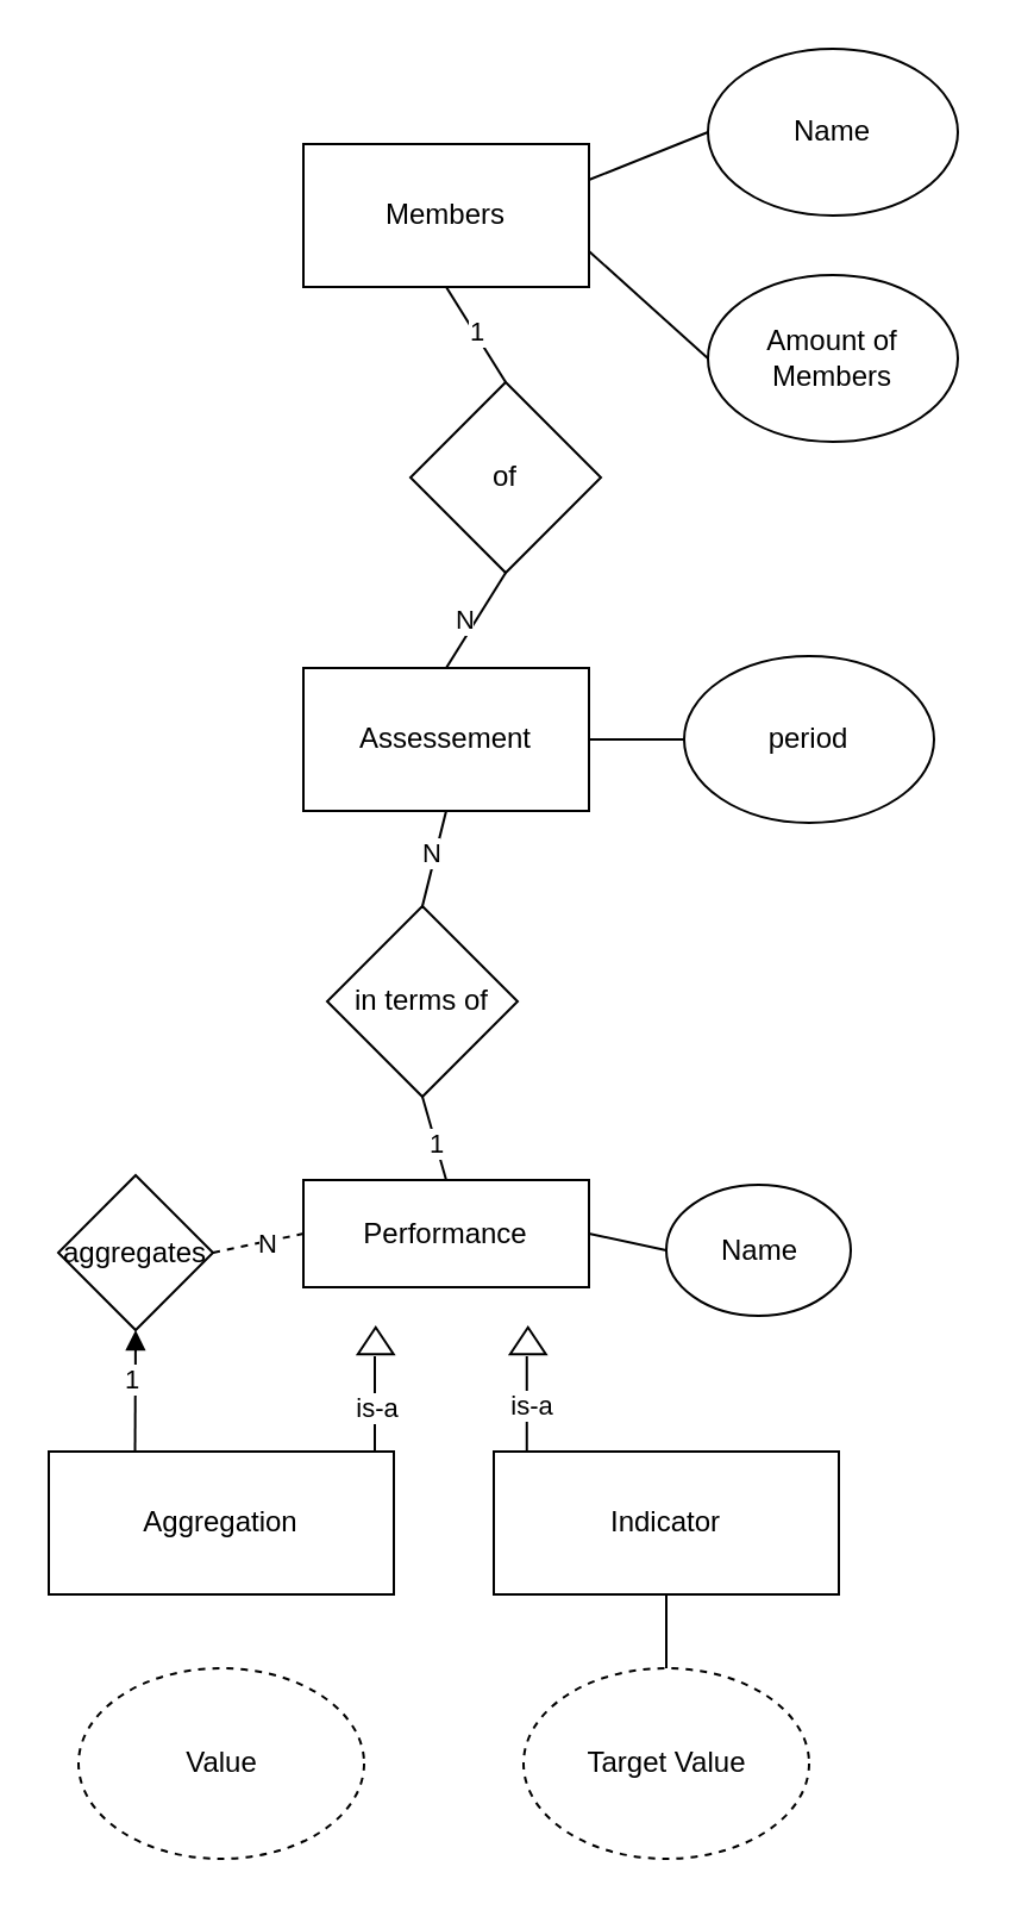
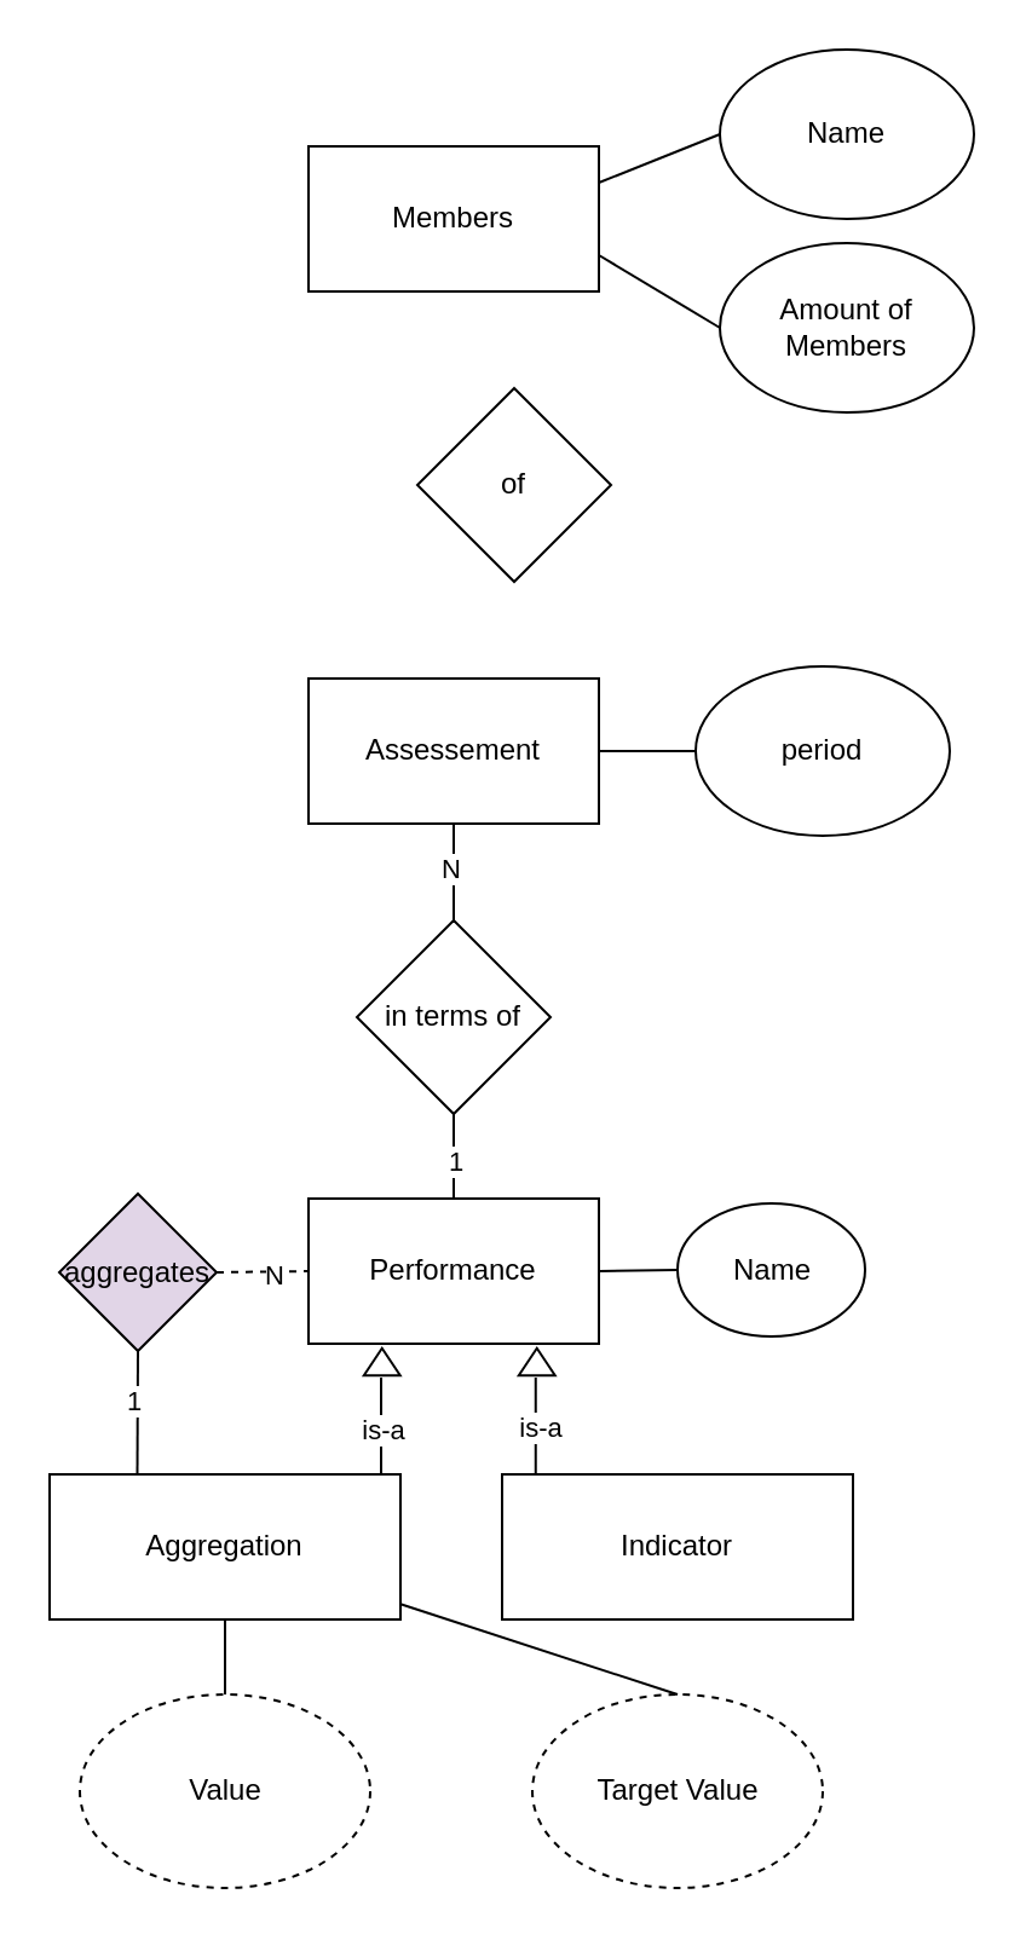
- <mxCell id="4" value="" style="endArrow=none;html=1;rounded=0;entryX=0.5;entryY=1;entryDx=0;entryDy=0;exitX=0.5;exitY=0;exitDx=0;exitDy=0;" parent="1" source="3" target="2" edge="1"><mxGeometry width="50" height="50" relative="1" as="geometry"><mxPoint x="187" y="150" as="sourcePoint" /><mxPoint x="237" y="100" as="targetPoint" /></mxGeometry></mxCell>
- <mxCell id="5" value="1" style="edgeLabel;html=1;align=center;verticalAlign=middle;resizable=0;points=[];" parent="4" vertex="1" connectable="0"><mxGeometry x="-0.033" y="-3" relative="1" as="geometry"><mxPoint x="-3" as="offset" /></mxGeometry></mxCell>
- <mxCell id="30" value="Amount of Members" style="ellipse;whiteSpace=wrap;html=1;" parent="1" vertex="1"><mxGeometry x="297" y="115" width="105" height="70" as="geometry" /></mxCell>
+ <mxCell id="30" value="Amount of Members" style="ellipse;whiteSpace=wrap;html=1;" parent="1" vertex="1"><mxGeometry x="297" y="100" width="105" height="70" as="geometry" /></mxCell>
- <mxCell id="6" value="" style="endArrow=none;html=1;rounded=0;entryX=0.5;entryY=1;entryDx=0;entryDy=0;exitX=0.5;exitY=0;exitDx=0;exitDy=0;" parent="1" source="8" target="3" edge="1"><mxGeometry x="-1" y="112" width="50" height="50" relative="1" as="geometry"><mxPoint x="186.5" y="240" as="sourcePoint" /><mxPoint x="186.5" y="190" as="targetPoint" /><mxPoint x="92" y="110" as="offset" /></mxGeometry></mxCell>
- <mxCell id="7" value="N" style="edgeLabel;html=1;align=center;verticalAlign=middle;resizable=0;points=[];" parent="6" vertex="1" connectable="0"><mxGeometry x="-0.36" relative="1" as="geometry"><mxPoint y="-8" as="offset" /></mxGeometry></mxCell>
- <mxCell id="9" value="in terms of" style="rhombus;whiteSpace=wrap;html=1;" parent="1" vertex="1"><mxGeometry x="137" y="380" width="80" height="80" as="geometry" /></mxCell>
+ <mxCell id="9" value="in terms of" style="rhombus;whiteSpace=wrap;html=1;" parent="1" vertex="1"><mxGeometry x="147" y="380" width="80" height="80" as="geometry" /></mxCell>
- <mxCell id="12" value="Performance" style="rounded=0;whiteSpace=wrap;html=1;" parent="1" vertex="1"><mxGeometry x="127" y="495" width="120" height="45" as="geometry" /></mxCell>
+ <mxCell id="12" value="Performance" style="rounded=0;whiteSpace=wrap;html=1;" parent="1" vertex="1"><mxGeometry x="127" y="495" width="120" height="60" as="geometry" /></mxCell>
- <mxCell id="15" value="aggregates" style="rhombus;whiteSpace=wrap;html=1;" parent="1" vertex="1"><mxGeometry x="24" y="493" width="65" height="65" as="geometry" /></mxCell>
+ <mxCell id="15" value="aggregates" style="rhombus;whiteSpace=wrap;html=1;fillColor=#e1d5e7;" parent="1" vertex="1"><mxGeometry x="24" y="493" width="65" height="65" as="geometry" /></mxCell>
- <mxCell id="17" value="" style="endArrow=block;html=1;rounded=0;entryX=0.5;entryY=1;entryDx=0;entryDy=0;exitX=0.25;exitY=0;exitDx=0;exitDy=0;" parent="1" source="16" target="15" edge="1"><mxGeometry width="50" height="50" relative="1" as="geometry"><mxPoint x="34" y="610" as="sourcePoint" /><mxPoint x="84" y="560" as="targetPoint" /></mxGeometry></mxCell>
+ <mxCell id="17" value="" style="endArrow=none;html=1;rounded=0;entryX=0.5;entryY=1;entryDx=0;entryDy=0;exitX=0.25;exitY=0;exitDx=0;exitDy=0;" parent="1" source="16" target="15" edge="1"><mxGeometry width="50" height="50" relative="1" as="geometry"><mxPoint x="34" y="610" as="sourcePoint" /><mxPoint x="84" y="560" as="targetPoint" /></mxGeometry></mxCell>
+ <mxCell id="38" value="" style="endArrow=none;html=1;rounded=0;entryX=0.5;entryY=1;entryDx=0;entryDy=0;exitX=0.5;exitY=0;exitDx=0;exitDy=0;" parent="1" source="37" target="16" edge="1"><mxGeometry width="50" height="50" relative="1" as="geometry"><mxPoint x="66.25" y="619" as="sourcePoint" /><mxPoint x="66.5" y="568" as="targetPoint" /></mxGeometry></mxCell>
- <mxCell id="39" value="" style="endArrow=none;html=1;rounded=0;entryX=0.5;entryY=1;entryDx=0;entryDy=0;exitX=0.5;exitY=0;exitDx=0;exitDy=0;" parent="1" source="36" target="27" edge="1"><mxGeometry width="50" height="50" relative="1" as="geometry"><mxPoint x="102.5" y="720" as="sourcePoint" /><mxPoint x="102.5" y="679" as="targetPoint" /></mxGeometry></mxCell>
+ <mxCell id="39" value="" style="endArrow=none;html=1;rounded=0;exitX=0.5;exitY=0;exitDx=0;exitDy=0;" parent="1" source="36" target="16" edge="1"><mxGeometry width="50" height="50" relative="1" as="geometry"><mxPoint x="102.5" y="720" as="sourcePoint" /><mxPoint x="102.5" y="679" as="targetPoint" /></mxGeometry></mxCell>
